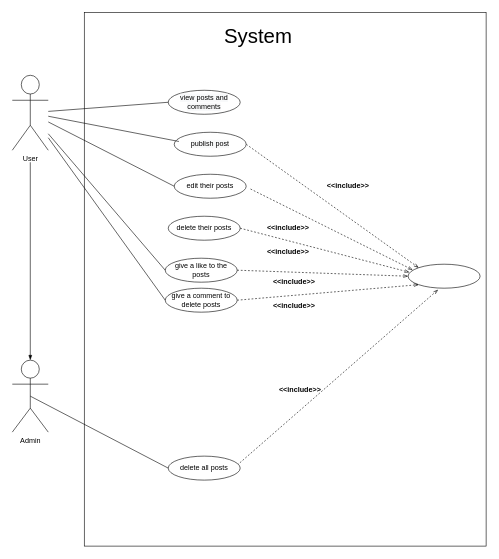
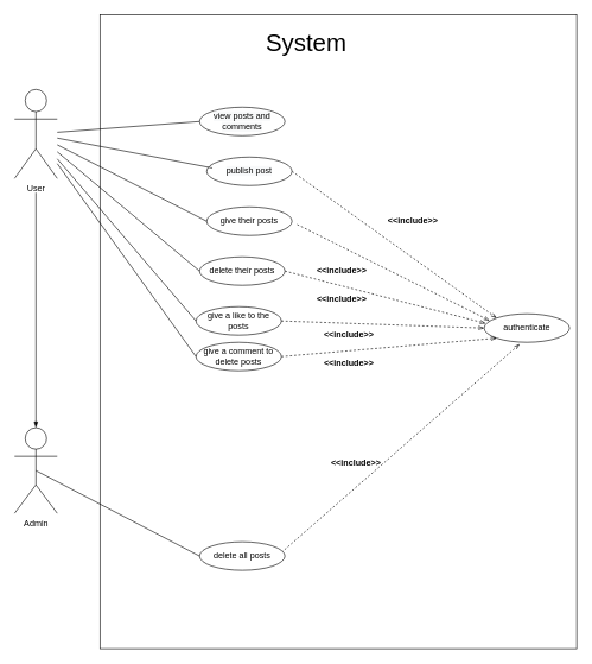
+ <mxCell id="32" value="" style="endArrow=none;endFill=0;endSize=12;html=1;entryX=0;entryY=0.5;entryDx=0;entryDy=0;" edge="1" parent="1" source="2" target="18"><mxGeometry width="160" relative="1" as="geometry"><mxPoint x="90" y="212.812" as="sourcePoint" /><mxPoint x="300" y="320" as="targetPoint" /></mxGeometry></mxCell>
- <mxCell id="10" value="&lt;font face=&quot;helvetica&quot;&gt;edit their posts&lt;/font&gt;" style="ellipse;whiteSpace=wrap;html=1;" parent="1" vertex="1"><mxGeometry x="290" y="290" width="120" height="40" as="geometry" /></mxCell>
+ <mxCell id="10" value="&lt;font face=&quot;helvetica&quot;&gt;give their posts&lt;/font&gt;" style="ellipse;whiteSpace=wrap;html=1;" parent="1" vertex="1"><mxGeometry x="290" y="290" width="120" height="40" as="geometry" /></mxCell>
+ <mxCell id="4" value="authenticate" style="text;html=1;strokeColor=none;fillColor=none;align=center;verticalAlign=middle;whiteSpace=wrap;rounded=0;" parent="1" vertex="1"><mxGeometry x="720" y="450" width="40" height="20" as="geometry" /></mxCell>
